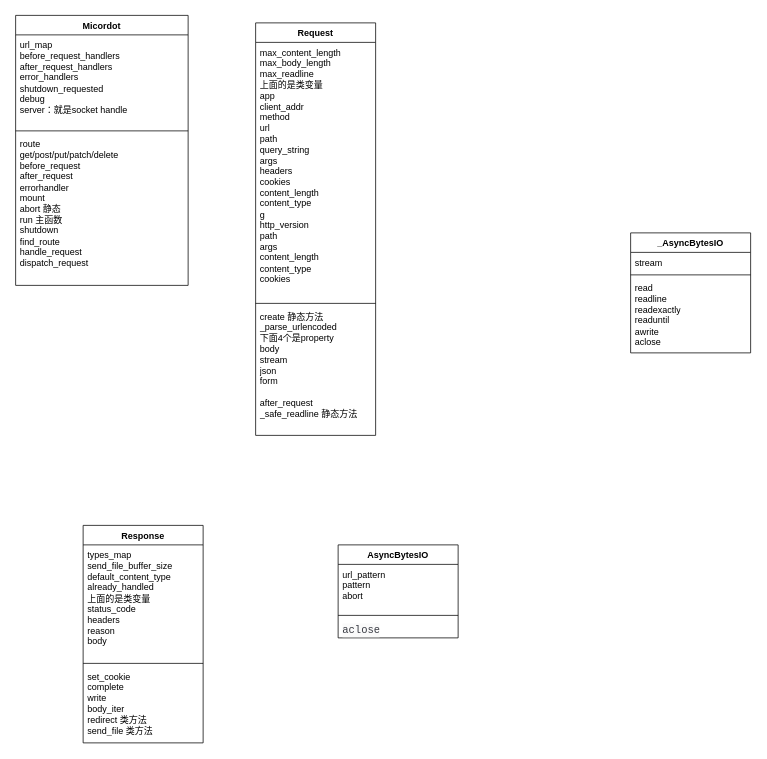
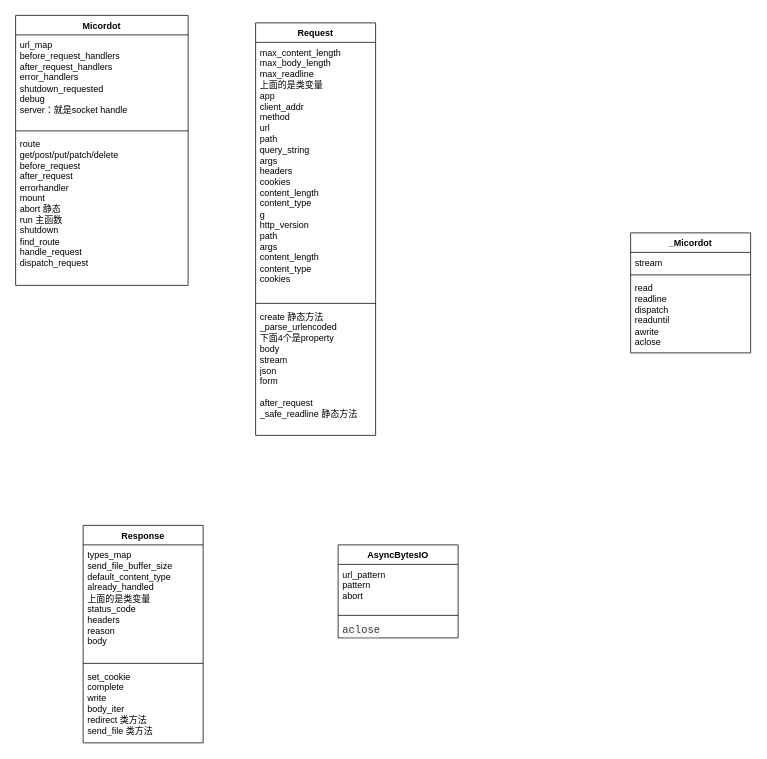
- <mxCell id="18" value="_AsyncBytesIO" style="swimlane;fontStyle=1;align=center;verticalAlign=top;childLayout=stackLayout;horizontal=1;startSize=26;horizontalStack=0;resizeParent=1;resizeParentMax=0;resizeLast=0;collapsible=1;marginBottom=0;whiteSpace=wrap;html=1;" vertex="1" parent="1"><mxGeometry x="840" y="310" width="160" height="160" as="geometry" /></mxCell>
+ <mxCell id="18" value="_Micordot" style="swimlane;fontStyle=1;align=center;verticalAlign=top;childLayout=stackLayout;horizontal=1;startSize=26;horizontalStack=0;resizeParent=1;resizeParentMax=0;resizeLast=0;collapsible=1;marginBottom=0;whiteSpace=wrap;html=1;" vertex="1" parent="1"><mxGeometry x="840" y="310" width="160" height="160" as="geometry" /></mxCell>
- <mxCell id="21" value="&lt;div&gt;read&lt;/div&gt;&lt;div&gt;readline&lt;/div&gt;&lt;div&gt;readexactly&lt;/div&gt;&lt;div&gt;readuntil&lt;/div&gt;&lt;div&gt;awrite&lt;/div&gt;&lt;div&gt;aclose&lt;/div&gt;" style="text;strokeColor=none;fillColor=none;align=left;verticalAlign=top;spacingLeft=4;spacingRight=4;overflow=hidden;rotatable=0;points=[[0,0.5],[1,0.5]];portConstraint=eastwest;whiteSpace=wrap;html=1;" vertex="1" parent="18"><mxGeometry y="60" width="160" height="100" as="geometry" /></mxCell>
+ <mxCell id="21" value="&lt;div&gt;read&lt;/div&gt;&lt;div&gt;readline&lt;/div&gt;&lt;div&gt;dispatch&lt;/div&gt;&lt;div&gt;readuntil&lt;/div&gt;&lt;div&gt;awrite&lt;/div&gt;&lt;div&gt;aclose&lt;/div&gt;" style="text;strokeColor=none;fillColor=none;align=left;verticalAlign=top;spacingLeft=4;spacingRight=4;overflow=hidden;rotatable=0;points=[[0,0.5],[1,0.5]];portConstraint=eastwest;whiteSpace=wrap;html=1;" vertex="1" parent="18"><mxGeometry y="60" width="160" height="100" as="geometry" /></mxCell>
